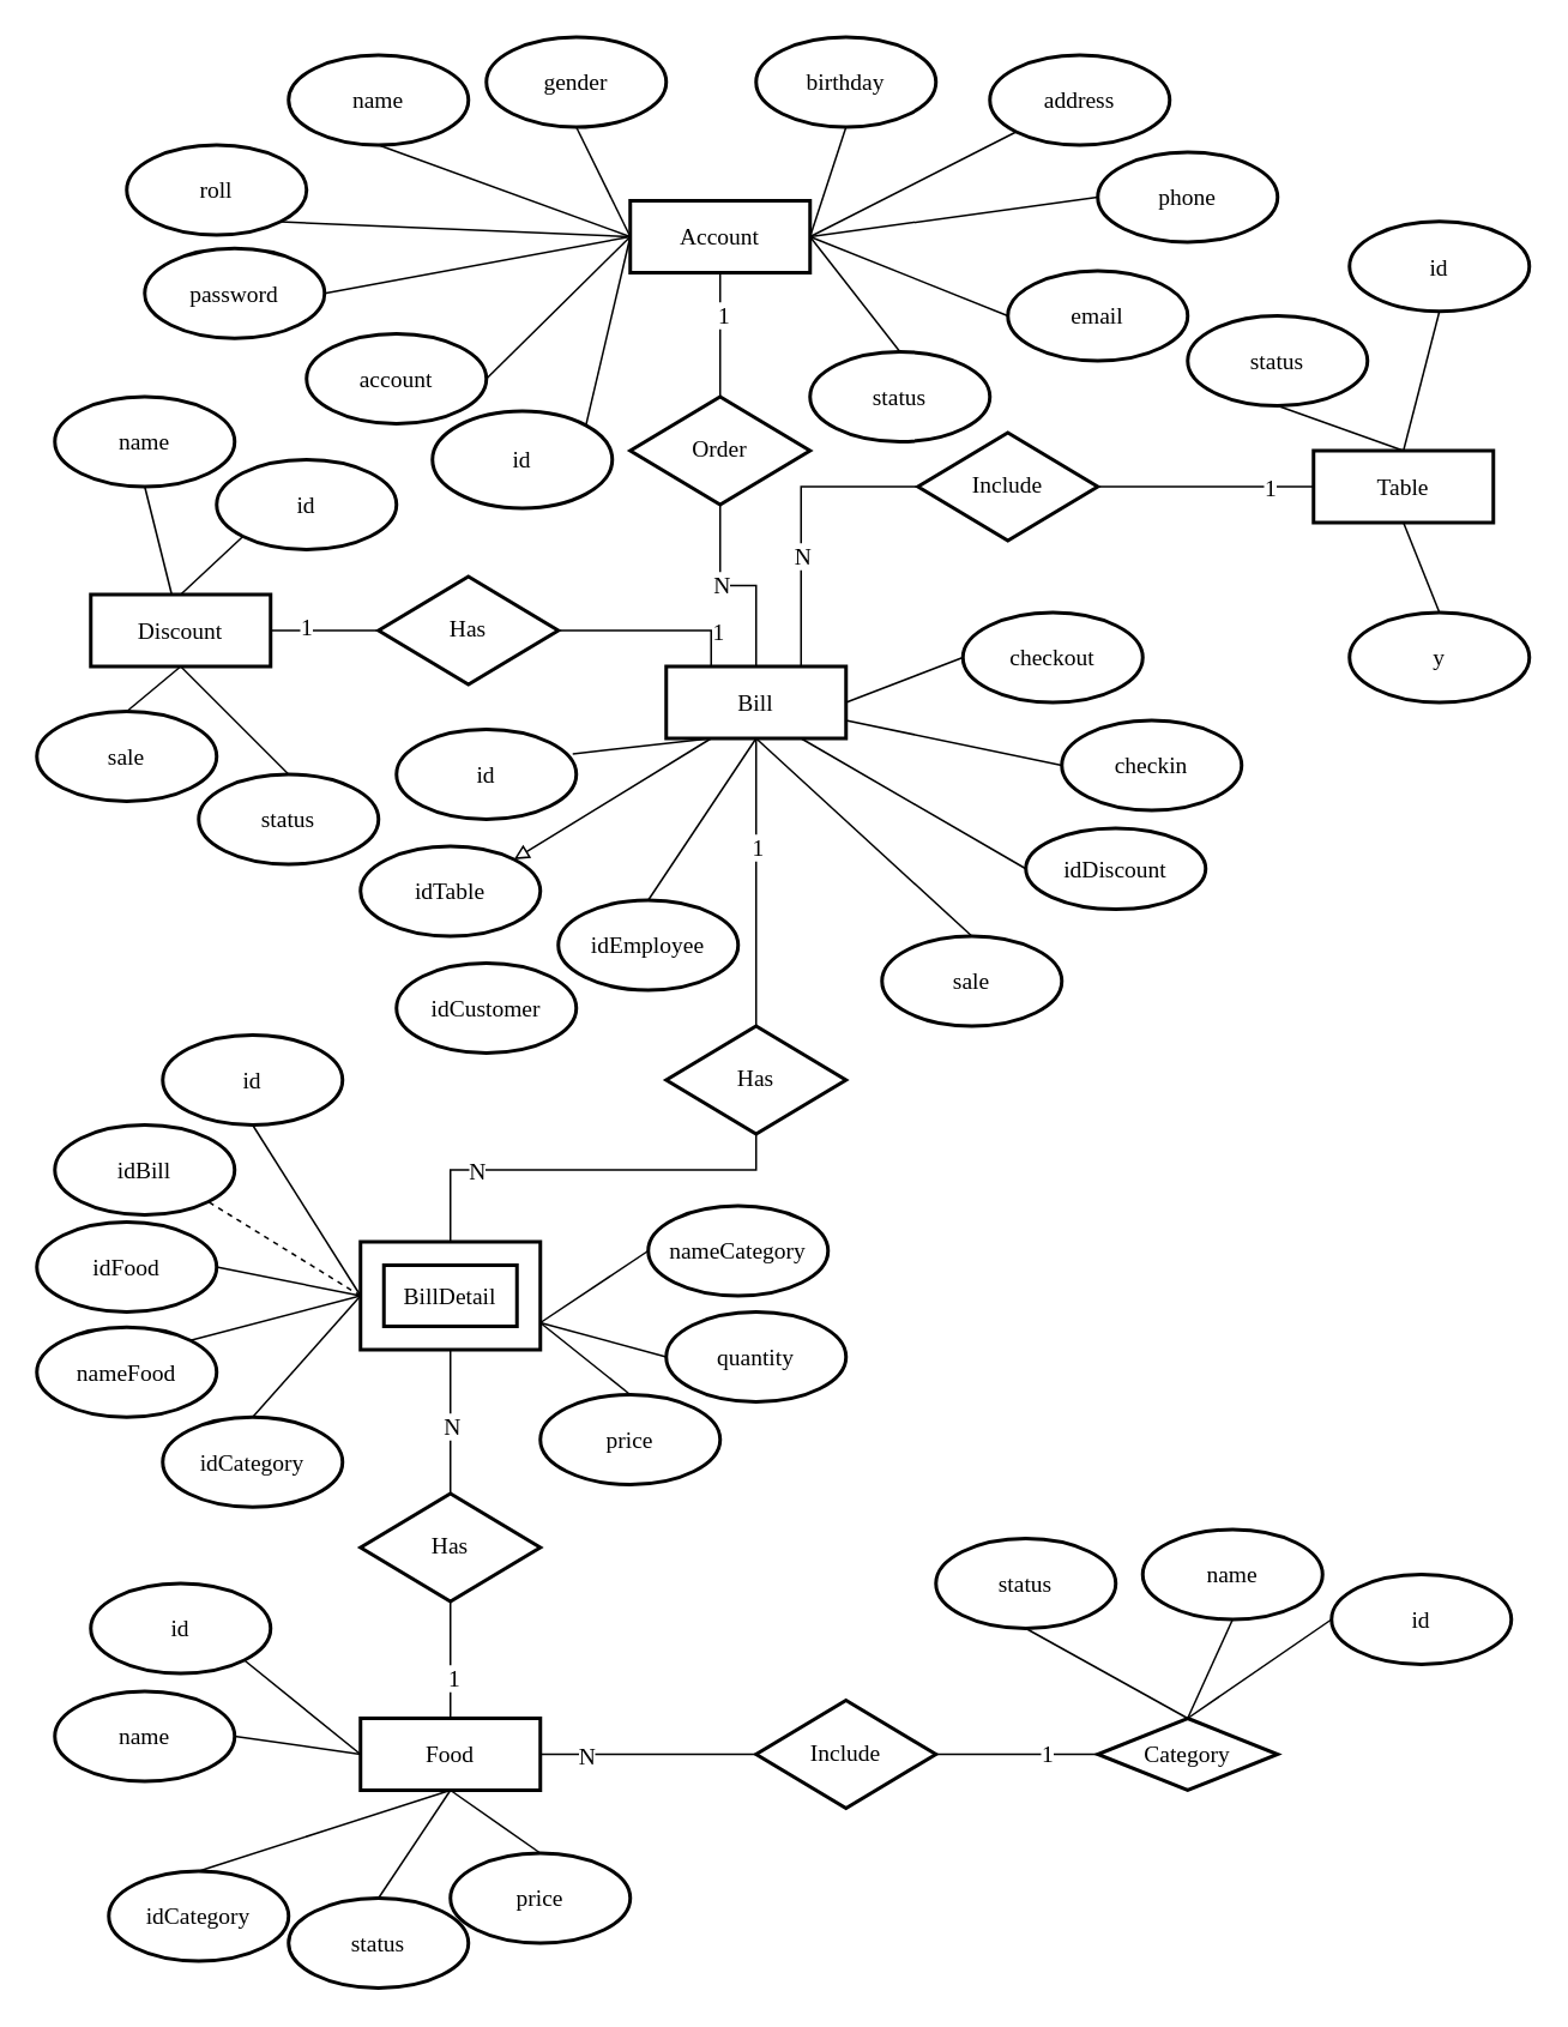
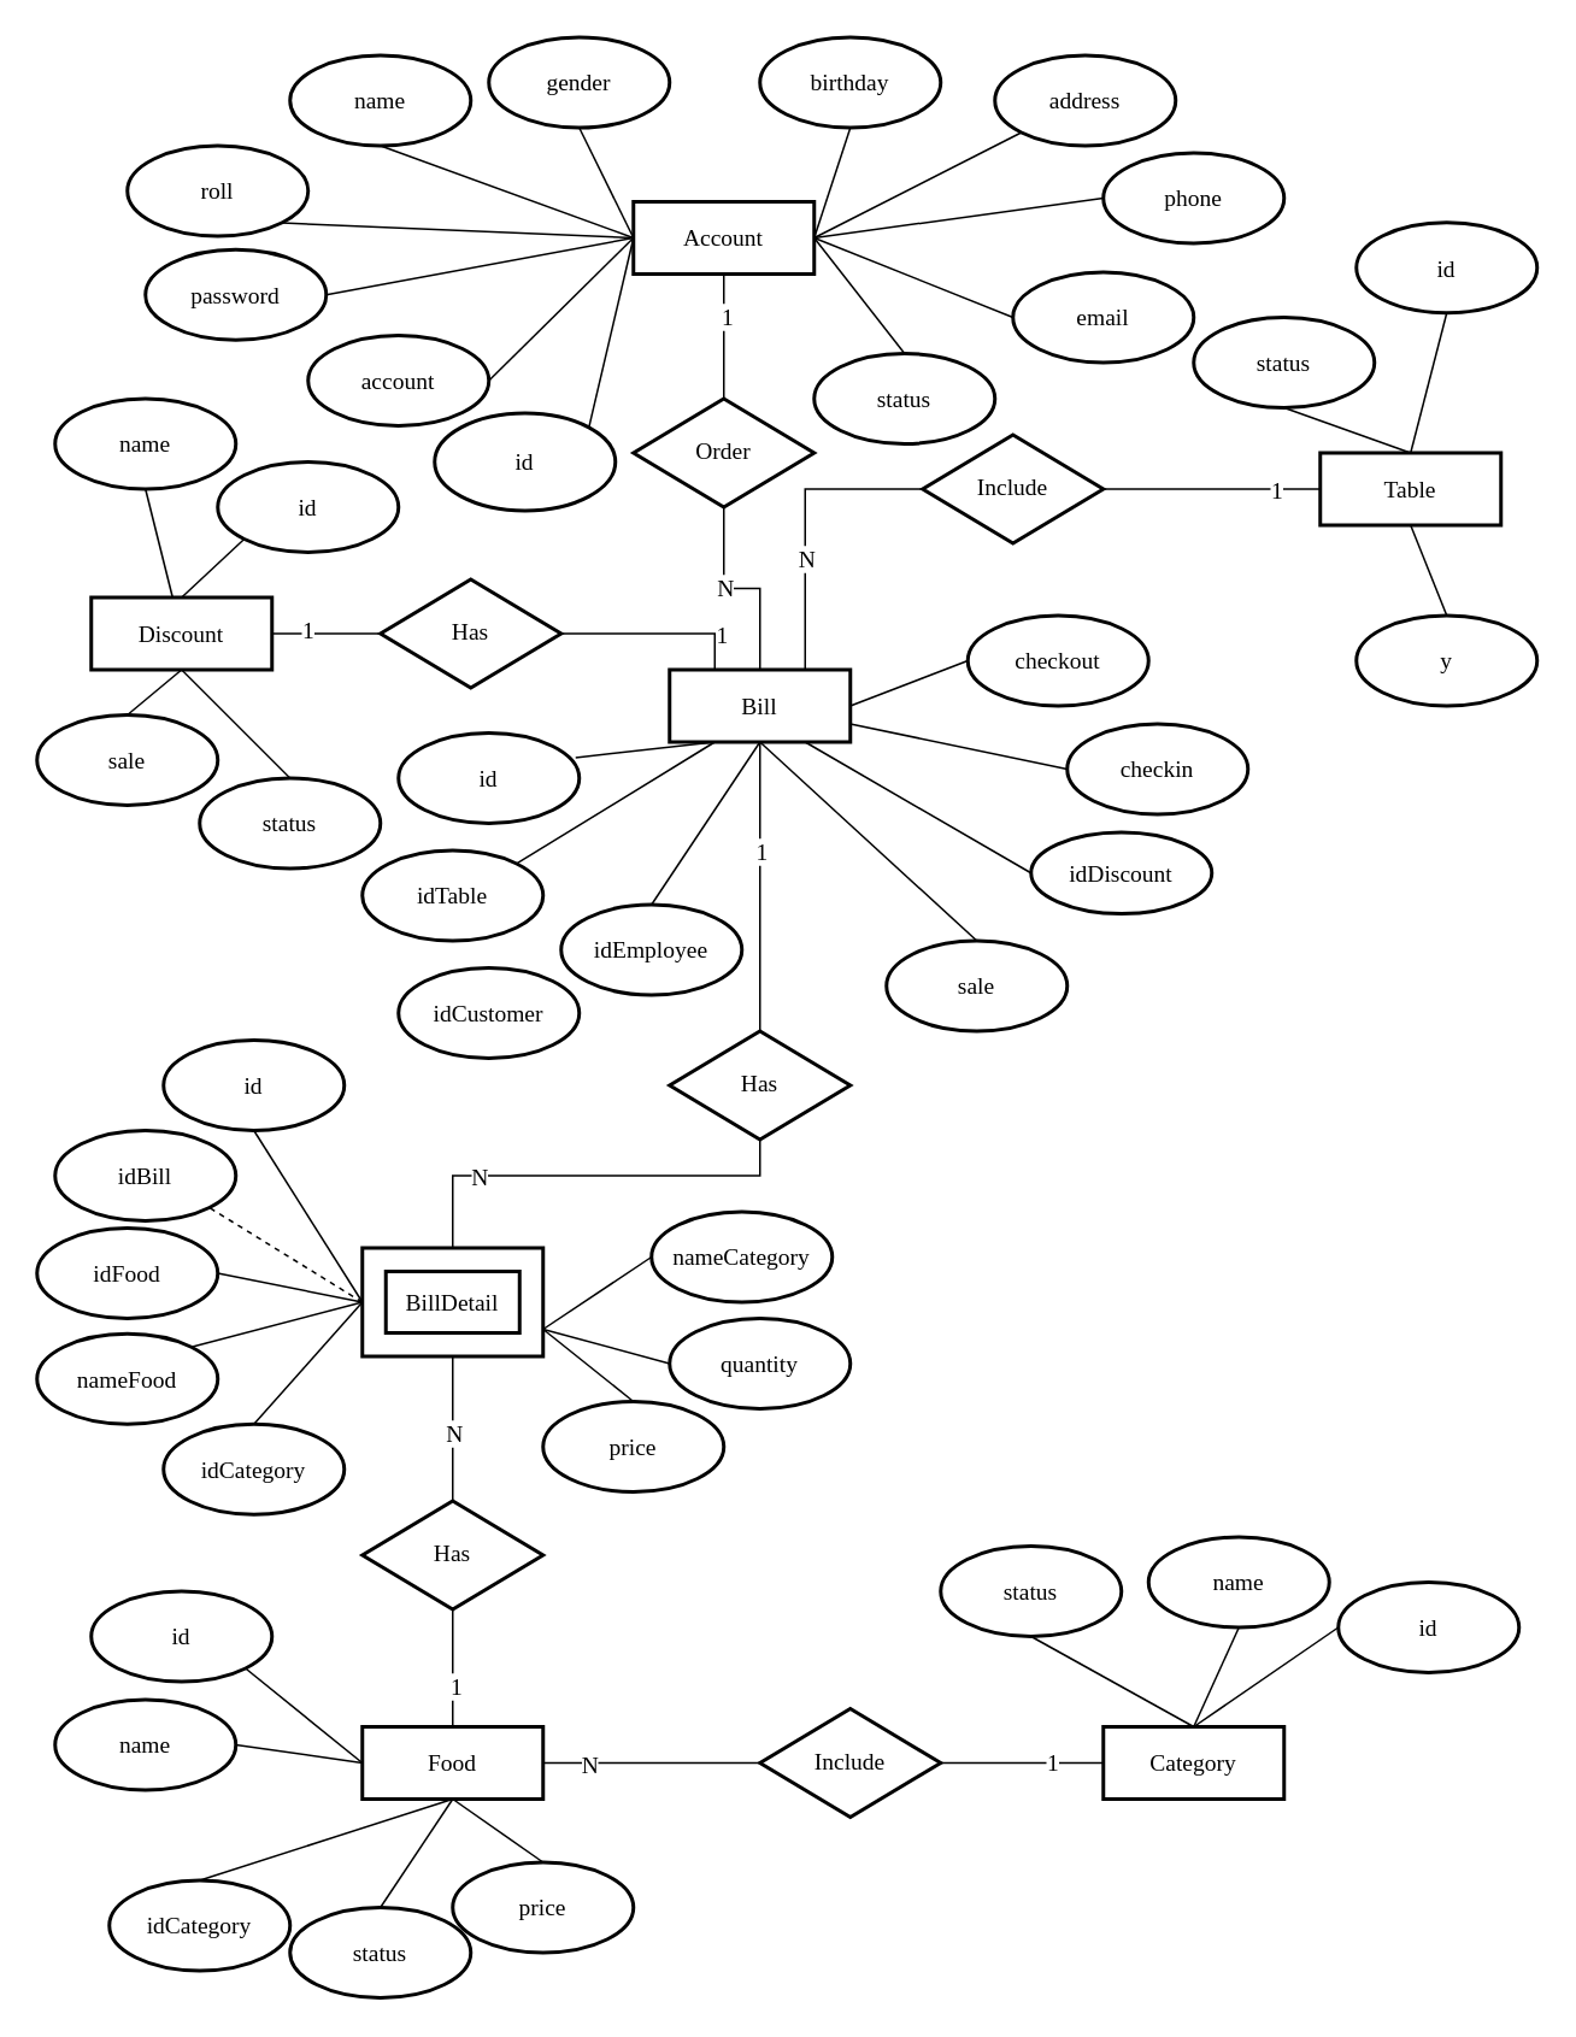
- <mxCell id="34" style="edgeStyle=none;rounded=0;orthogonalLoop=1;jettySize=auto;html=1;exitX=0.25;exitY=1;exitDx=0;exitDy=0;entryX=1;entryY=0;entryDx=0;entryDy=0;endArrow=block;endFill=0;fontFamily=Times New Roman;fontSize=13;" parent="1" source="40" target="108" edge="1"><mxGeometry relative="1" as="geometry" /></mxCell>
+ <mxCell id="34" style="edgeStyle=none;rounded=0;orthogonalLoop=1;jettySize=auto;html=1;exitX=0.25;exitY=1;exitDx=0;exitDy=0;entryX=1;entryY=0;entryDx=0;entryDy=0;endArrow=none;endFill=0;fontFamily=Times New Roman;fontSize=13;" parent="1" source="40" target="108" edge="1"><mxGeometry relative="1" as="geometry" /></mxCell>
- <mxCell id="18" value="Category" style="rhombus;strokeWidth=2;whiteSpace=wrap;html=1;align=center;fontSize=13;fillColor=none;strokeColor=#000000;fontFamily=Times New Roman;" parent="1" vertex="1"><mxGeometry x="610" y="955" width="100" height="40" as="geometry" /></mxCell>
+ <mxCell id="18" value="Category" style="strokeWidth=2;whiteSpace=wrap;html=1;align=center;fontSize=13;fillColor=none;strokeColor=#000000;fontFamily=Times New Roman;" parent="1" vertex="1"><mxGeometry x="610" y="955" width="100" height="40" as="geometry" /></mxCell>
